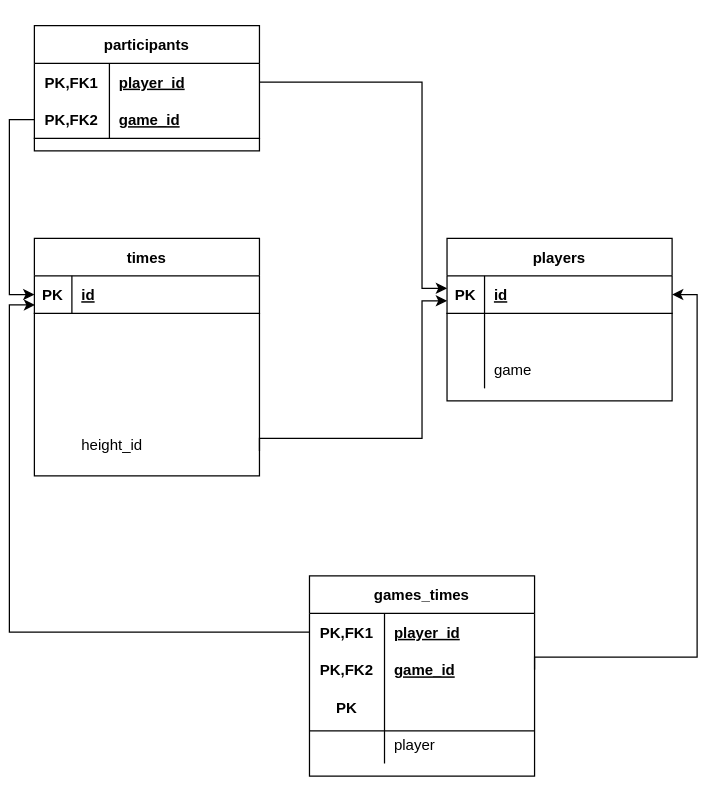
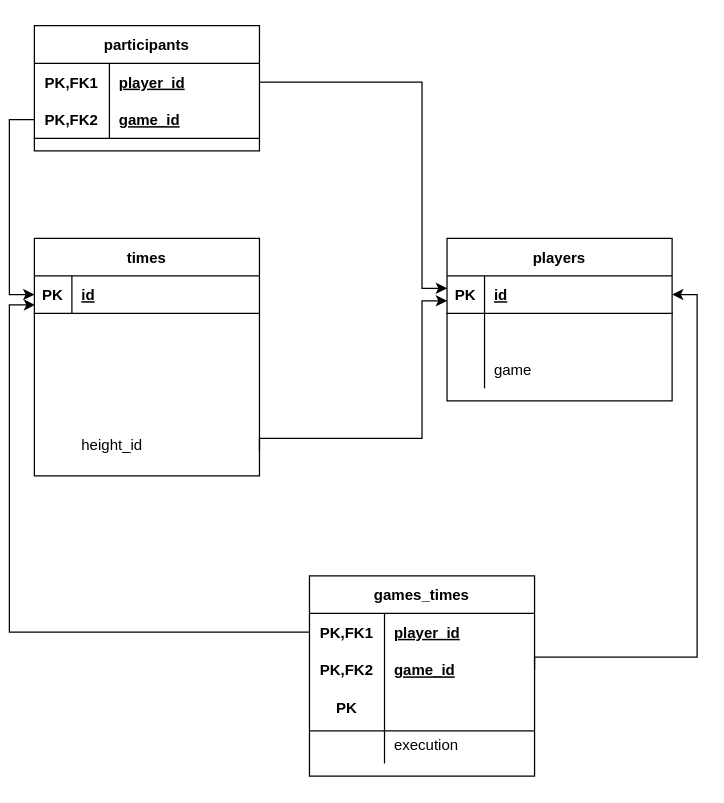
- <mxCell id="34" value="player" style="shape=partialRectangle;connectable=0;fillColor=none;top=0;left=0;bottom=0;right=0;align=left;spacingLeft=6;overflow=hidden;" parent="32" vertex="1"><mxGeometry x="60" width="120" height="30" as="geometry" /></mxCell>
+ <mxCell id="34" value="execution" style="shape=partialRectangle;connectable=0;fillColor=none;top=0;left=0;bottom=0;right=0;align=left;spacingLeft=6;overflow=hidden;" parent="32" vertex="1"><mxGeometry x="60" width="120" height="30" as="geometry" /></mxCell>
